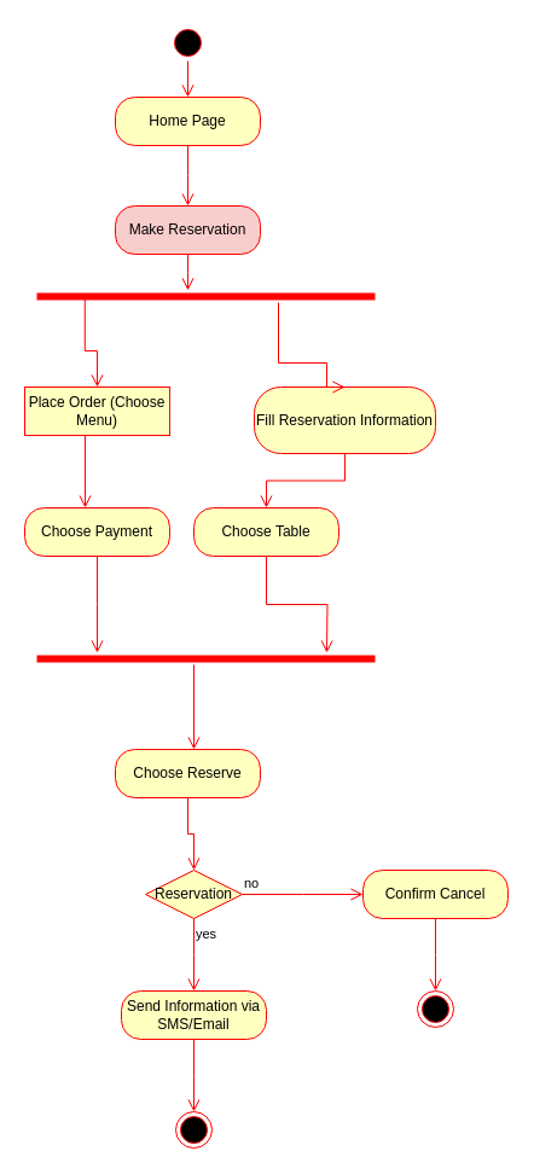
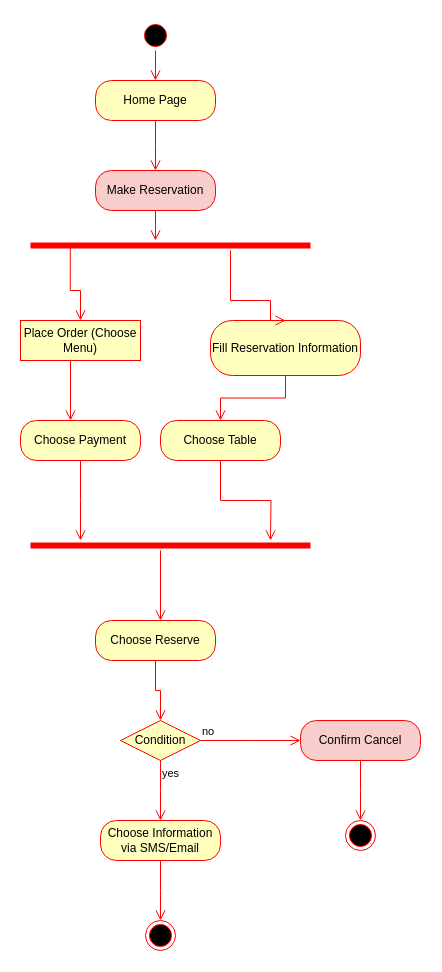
- <mxCell id="26" value="Reservation" style="rhombus;whiteSpace=wrap;html=1;fontColor=#000000;fillColor=#ffffc0;strokeColor=#ff0000;" vertex="1" parent="1"><mxGeometry x="120" y="720" width="80" height="40" as="geometry" /></mxCell>
+ <mxCell id="26" value="Condition" style="rhombus;whiteSpace=wrap;html=1;fontColor=#000000;fillColor=#ffffc0;strokeColor=#ff0000;" vertex="1" parent="1"><mxGeometry x="120" y="720" width="80" height="40" as="geometry" /></mxCell>
- <mxCell id="24" value="Confirm Cancel" style="rounded=1;whiteSpace=wrap;html=1;arcSize=40;fontColor=#000000;fillColor=#ffffc0;strokeColor=#ff0000;" vertex="1" parent="1"><mxGeometry x="300" y="720" width="120" height="40" as="geometry" /></mxCell>
+ <mxCell id="24" value="Confirm Cancel" style="rounded=1;whiteSpace=wrap;html=1;arcSize=40;fontColor=#000000;fillColor=#f8cecc;strokeColor=#ff0000;" vertex="1" parent="1"><mxGeometry x="300" y="720" width="120" height="40" as="geometry" /></mxCell>
- <mxCell id="29" value="Send Information via SMS/Email" style="rounded=1;whiteSpace=wrap;html=1;arcSize=40;fontColor=#000000;fillColor=#ffffc0;strokeColor=#ff0000;" vertex="1" parent="1"><mxGeometry x="100" y="820" width="120" height="40" as="geometry" /></mxCell>
+ <mxCell id="29" value="Choose Information via SMS/Email" style="rounded=1;whiteSpace=wrap;html=1;arcSize=40;fontColor=#000000;fillColor=#ffffc0;strokeColor=#ff0000;" vertex="1" parent="1"><mxGeometry x="100" y="820" width="120" height="40" as="geometry" /></mxCell>
